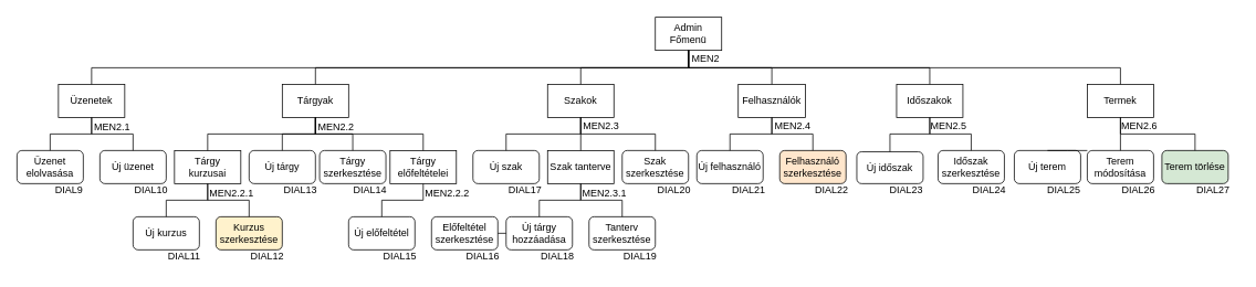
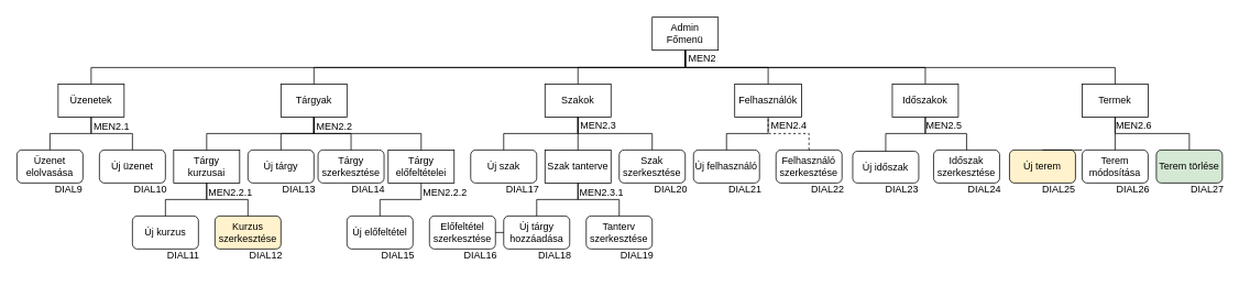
- <mxCell id="18" value="" style="endArrow=none;html=1;rounded=0;edgeStyle=elbowEdgeStyle;exitX=0.5;exitY=0;exitDx=0;exitDy=0;entryX=0.5;entryY=1;entryDx=0;entryDy=0;elbow=vertical;" parent="1" source="16" target="13" edge="1"><mxGeometry width="50" height="50" relative="1" as="geometry"><mxPoint x="1120" y="181" as="sourcePoint" /><mxPoint x="1160" y="161" as="targetPoint" /></mxGeometry></mxCell>
+ <mxCell id="18" value="" style="endArrow=none;html=1;rounded=0;edgeStyle=elbowEdgeStyle;exitX=0.5;exitY=0;exitDx=0;exitDy=0;entryX=0.5;entryY=1;entryDx=0;entryDy=0;elbow=vertical;dashed=1;" parent="1" source="16" target="13" edge="1"><mxGeometry width="50" height="50" relative="1" as="geometry"><mxPoint x="1120" y="181" as="sourcePoint" /><mxPoint x="1160" y="161" as="targetPoint" /></mxGeometry></mxCell>
- <mxCell id="16" value="Felhasználó szerkesztése" style="rounded=1;whiteSpace=wrap;html=1;fillColor=#ffe6cc;" parent="1" vertex="1"><mxGeometry x="940" y="181" width="80" height="40" as="geometry" /></mxCell>
+ <mxCell id="16" value="Felhasználó szerkesztése" style="rounded=1;whiteSpace=wrap;html=1;" parent="1" vertex="1"><mxGeometry x="940" y="181" width="80" height="40" as="geometry" /></mxCell>
- <mxCell id="78" value="Új terem" style="rounded=1;whiteSpace=wrap;html=1;" parent="1" vertex="1"><mxGeometry x="1223" y="181" width="80" height="40" as="geometry" /></mxCell>
+ <mxCell id="78" value="Új terem" style="rounded=1;whiteSpace=wrap;html=1;fillColor=#fff2cc;" parent="1" vertex="1"><mxGeometry x="1223" y="181" width="80" height="40" as="geometry" /></mxCell>
